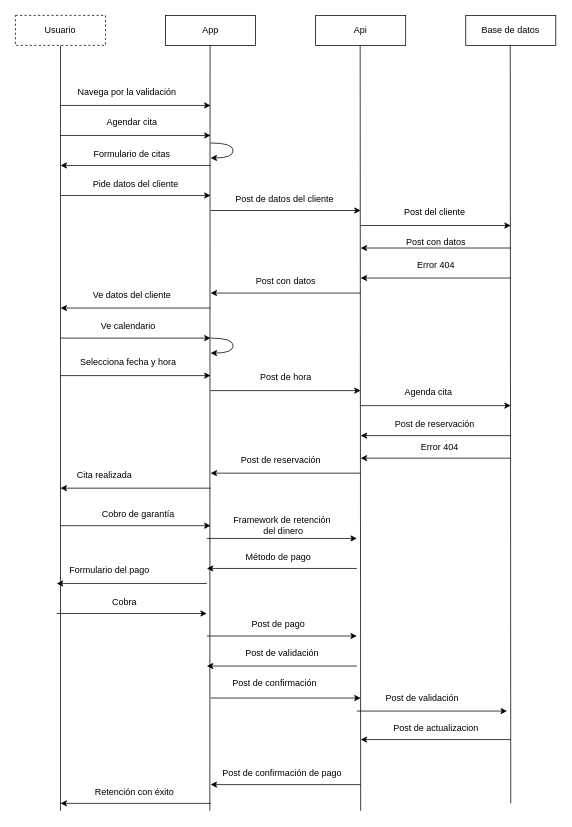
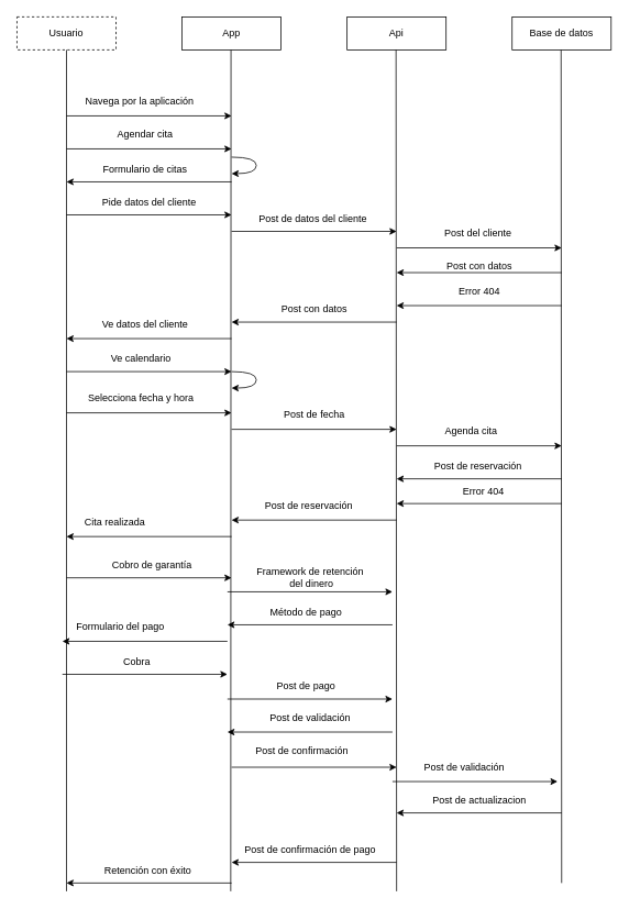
- <mxCell id="10" value="Navega por la validación&amp;nbsp;" style="text;html=1;align=center;verticalAlign=middle;resizable=0;points=[];autosize=1;strokeColor=none;fillColor=none;" vertex="1" parent="1"><mxGeometry x="90" y="108" width="160" height="30" as="geometry" /></mxCell>
+ <mxCell id="10" value="Navega por la aplicación&amp;nbsp;" style="text;html=1;align=center;verticalAlign=middle;resizable=0;points=[];autosize=1;strokeColor=none;fillColor=none;" vertex="1" parent="1"><mxGeometry x="90" y="108" width="160" height="30" as="geometry" /></mxCell>
- <mxCell id="37" value="Post de hora" style="text;html=1;align=center;verticalAlign=middle;resizable=0;points=[];autosize=1;strokeColor=none;fillColor=none;" vertex="1" parent="1"><mxGeometry x="330" y="488" width="100" height="30" as="geometry" /></mxCell>
+ <mxCell id="37" value="Post de fecha" style="text;html=1;align=center;verticalAlign=middle;resizable=0;points=[];autosize=1;strokeColor=none;fillColor=none;" vertex="1" parent="1"><mxGeometry x="330" y="488" width="100" height="30" as="geometry" /></mxCell>
